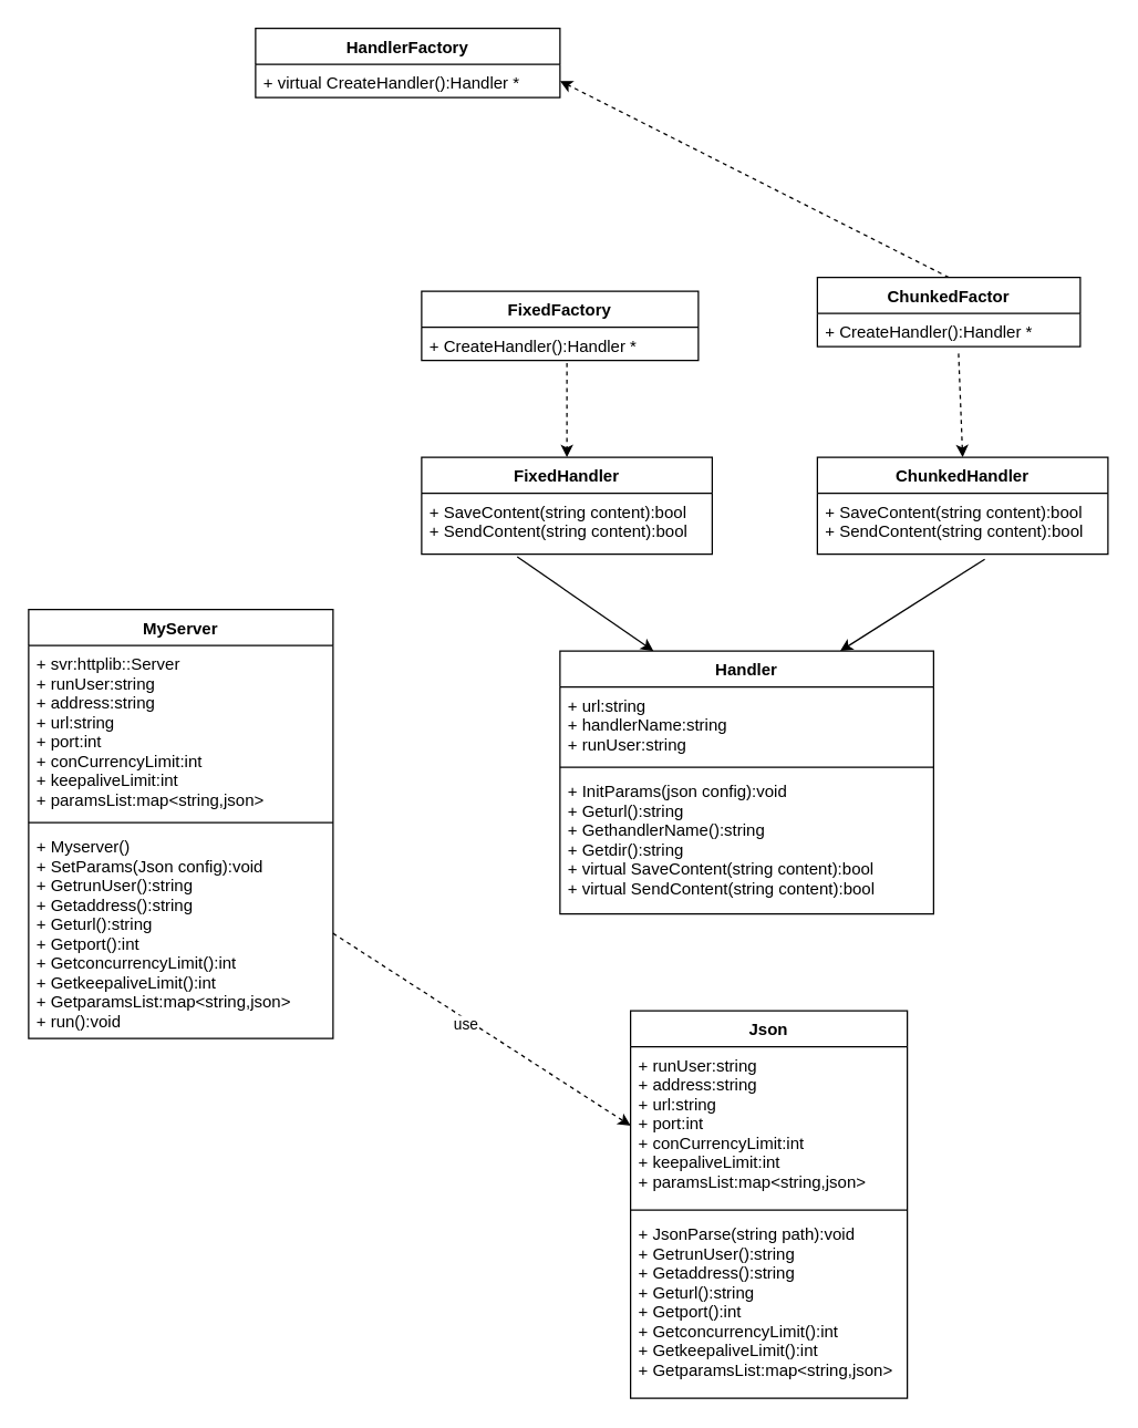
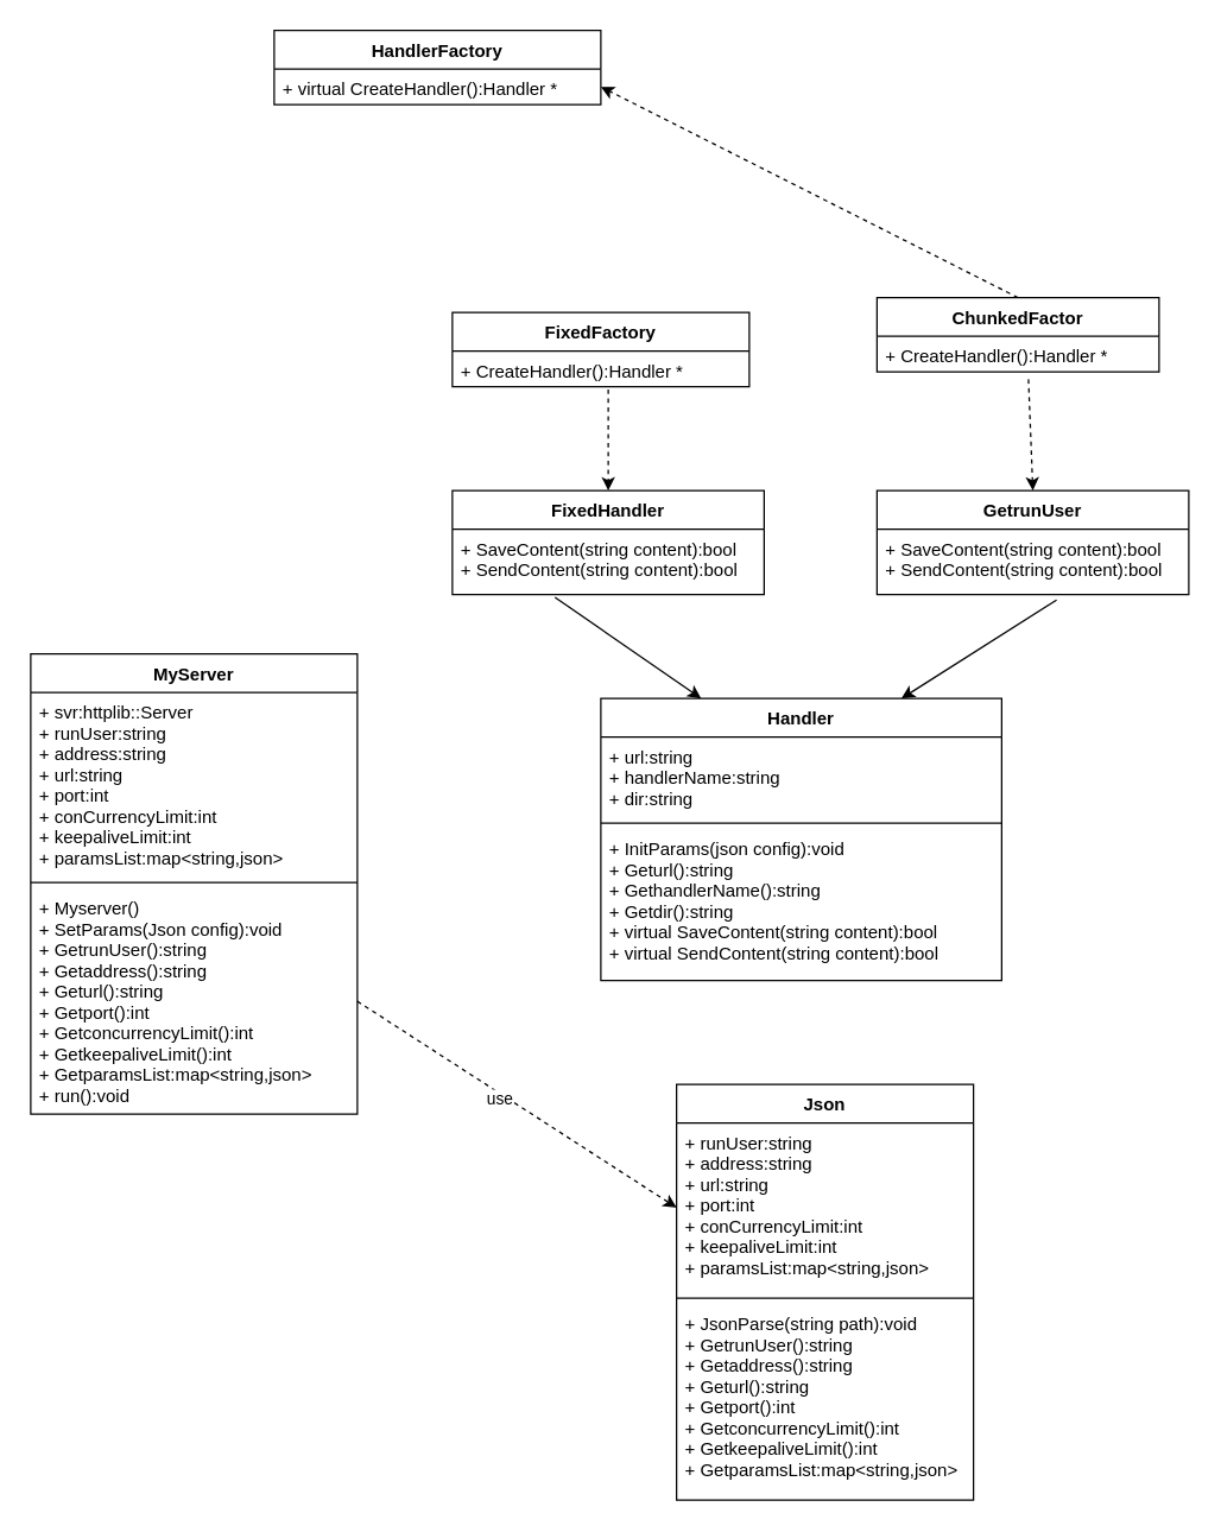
- <mxCell id="23" value="ChunkedHandler" style="swimlane;fontStyle=1;align=center;verticalAlign=top;childLayout=stackLayout;horizontal=1;startSize=26;horizontalStack=0;resizeParent=1;resizeParentMax=0;resizeLast=0;collapsible=1;marginBottom=0;strokeColor=default;" parent="1" vertex="1"><mxGeometry x="590" y="330" width="210" height="70" as="geometry" /></mxCell>
+ <mxCell id="23" value="GetrunUser" style="swimlane;fontStyle=1;align=center;verticalAlign=top;childLayout=stackLayout;horizontal=1;startSize=26;horizontalStack=0;resizeParent=1;resizeParentMax=0;resizeLast=0;collapsible=1;marginBottom=0;strokeColor=default;" parent="1" vertex="1"><mxGeometry x="590" y="330" width="210" height="70" as="geometry" /></mxCell>
- <mxCell id="20" value="+ url:string&#10;+ handlerName:string&#10;+ runUser:string" style="text;strokeColor=none;fillColor=none;align=left;verticalAlign=top;spacingLeft=4;spacingRight=4;overflow=hidden;rotatable=0;points=[[0,0.5],[1,0.5]];portConstraint=eastwest;" parent="19" vertex="1"><mxGeometry y="26" width="270" height="54" as="geometry" /></mxCell>
+ <mxCell id="20" value="+ url:string&#10;+ handlerName:string&#10;+ dir:string" style="text;strokeColor=none;fillColor=none;align=left;verticalAlign=top;spacingLeft=4;spacingRight=4;overflow=hidden;rotatable=0;points=[[0,0.5],[1,0.5]];portConstraint=eastwest;" parent="19" vertex="1"><mxGeometry y="26" width="270" height="54" as="geometry" /></mxCell>
